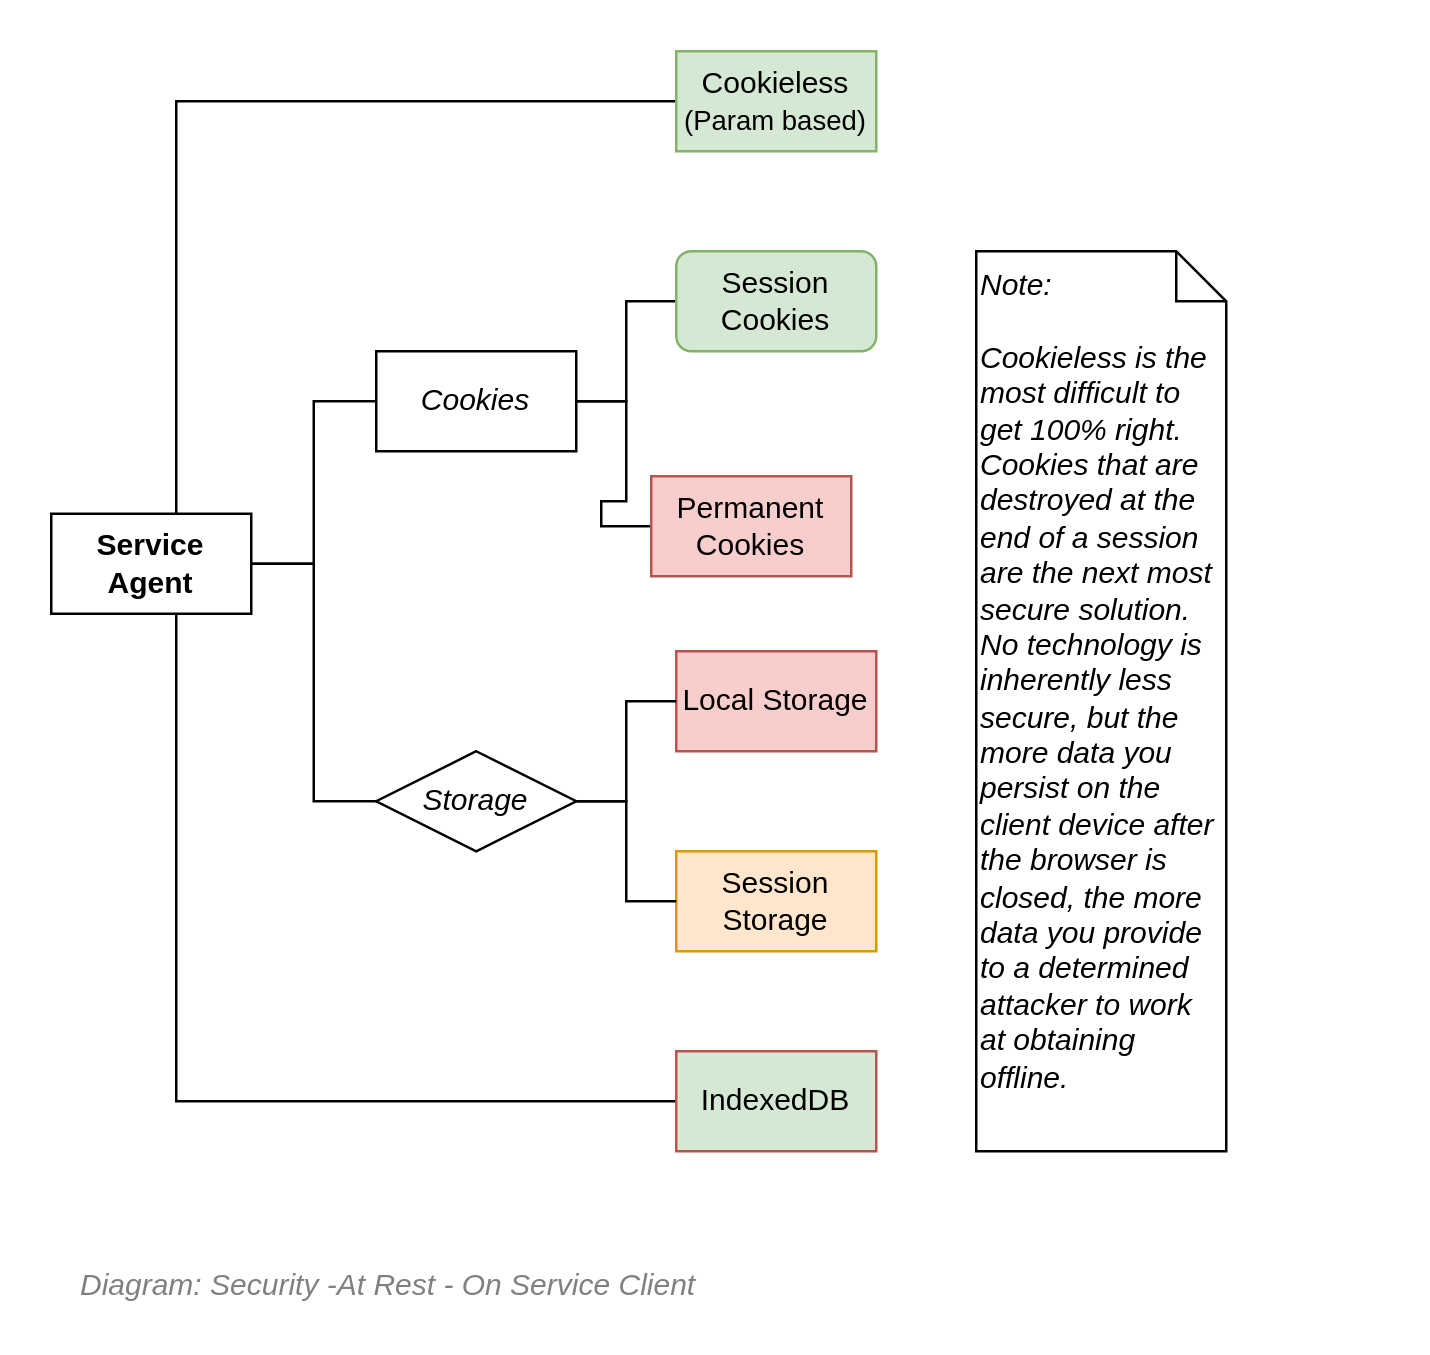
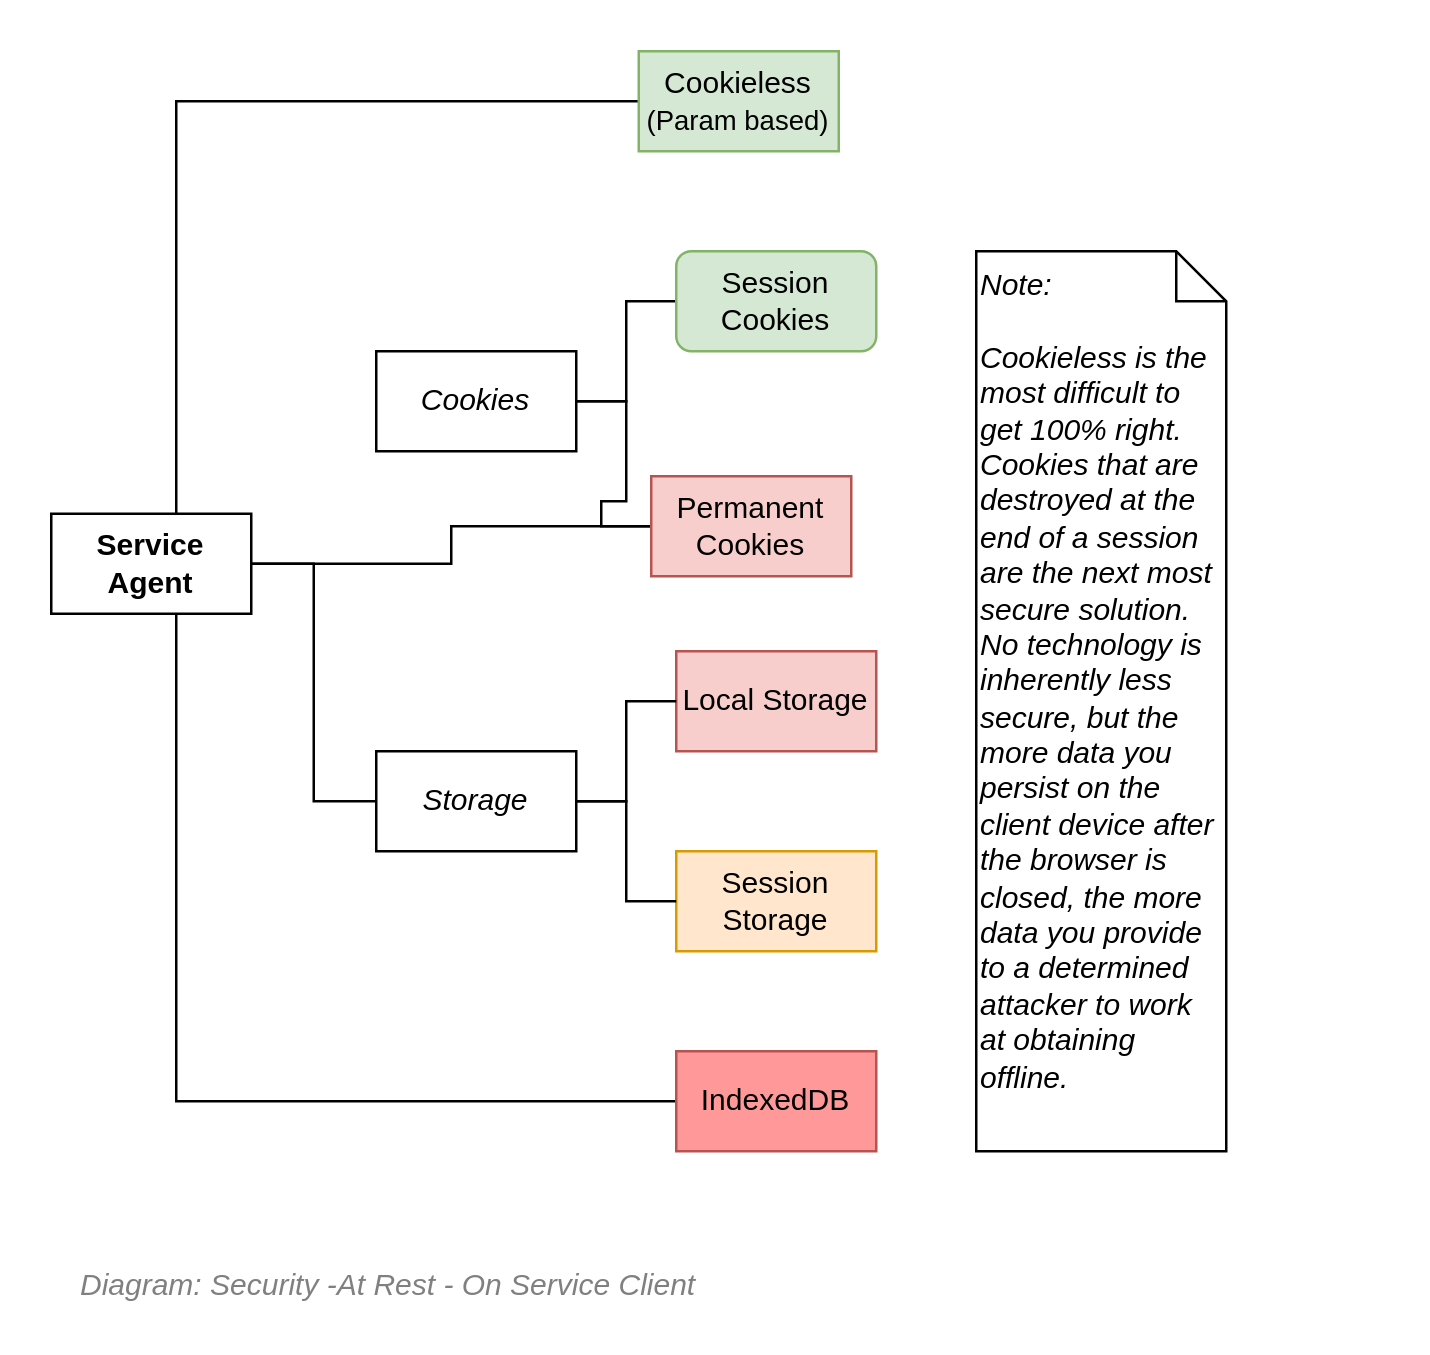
- <mxCell id="19" value="Cookieless&lt;br&gt;&lt;font style=&quot;font-size: 11px&quot;&gt;(Param based)&lt;/font&gt;" style="rounded=0;whiteSpace=wrap;html=1;fillColor=#d5e8d4;strokeColor=#82b366;" vertex="1" parent="1"><mxGeometry x="270" y="20" width="80" height="40" as="geometry" /></mxCell>
+ <mxCell id="19" value="Cookieless&lt;br&gt;&lt;font style=&quot;font-size: 11px&quot;&gt;(Param based)&lt;/font&gt;" style="rounded=0;whiteSpace=wrap;html=1;fillColor=#d5e8d4;strokeColor=#82b366;" vertex="1" parent="1"><mxGeometry x="255" y="20" width="80" height="40" as="geometry" /></mxCell>
- <mxCell id="2" style="edgeStyle=orthogonalEdgeStyle;rounded=0;orthogonalLoop=1;jettySize=auto;html=1;entryX=0;entryY=0.5;entryDx=0;entryDy=0;endArrow=none;endFill=0;" edge="1" parent="1" source="6" target="9"><mxGeometry relative="1" as="geometry" /></mxCell>
+ <mxCell id="2" style="edgeStyle=orthogonalEdgeStyle;rounded=0;orthogonalLoop=1;jettySize=auto;html=1;endArrow=none;endFill=0;" edge="1" parent="1" source="6" target="10"><mxGeometry relative="1" as="geometry" /></mxCell>
- <mxCell id="17" value="Storage" style="rhombus;whiteSpace=wrap;html=1;fontStyle=2;" vertex="1" parent="1"><mxGeometry x="150" y="300" width="80" height="40" as="geometry" /></mxCell>
+ <mxCell id="17" value="Storage" style="rounded=0;whiteSpace=wrap;html=1;fontStyle=2" vertex="1" parent="1"><mxGeometry x="150" y="300" width="80" height="40" as="geometry" /></mxCell>
- <mxCell id="14" value="IndexedDB" style="rounded=0;whiteSpace=wrap;html=1;strokeColor=#b85450;fillColor=#d5e8d4;" vertex="1" parent="1"><mxGeometry x="270" y="420" width="80" height="40" as="geometry" /></mxCell>
+ <mxCell id="14" value="IndexedDB" style="rounded=0;whiteSpace=wrap;html=1;strokeColor=#b85450;fillColor=#FF9999;" vertex="1" parent="1"><mxGeometry x="270" y="420" width="80" height="40" as="geometry" /></mxCell>
